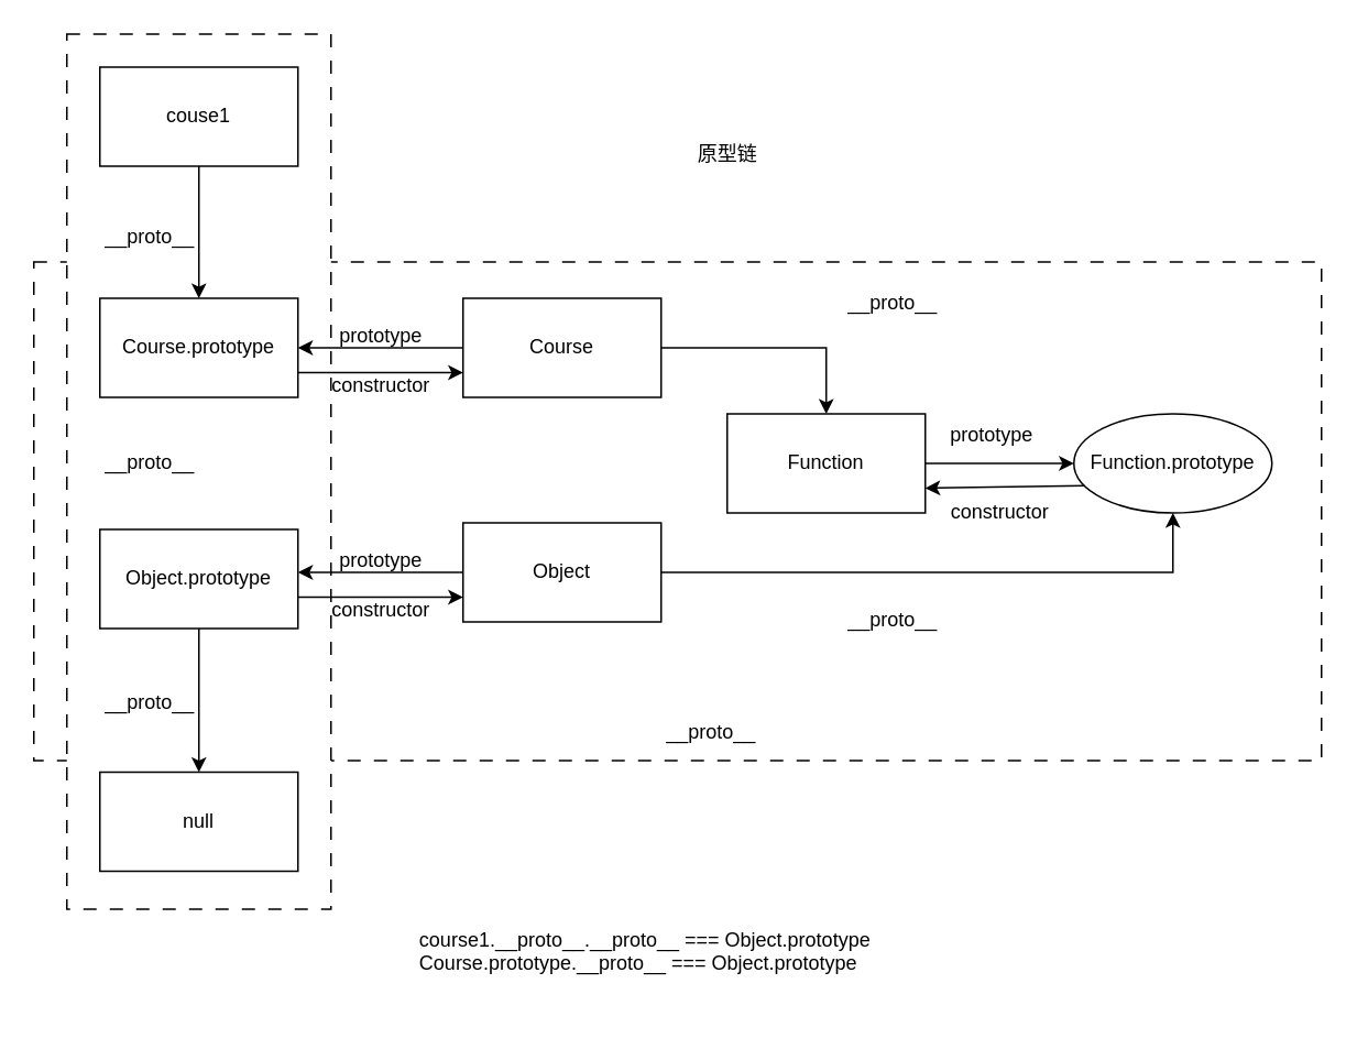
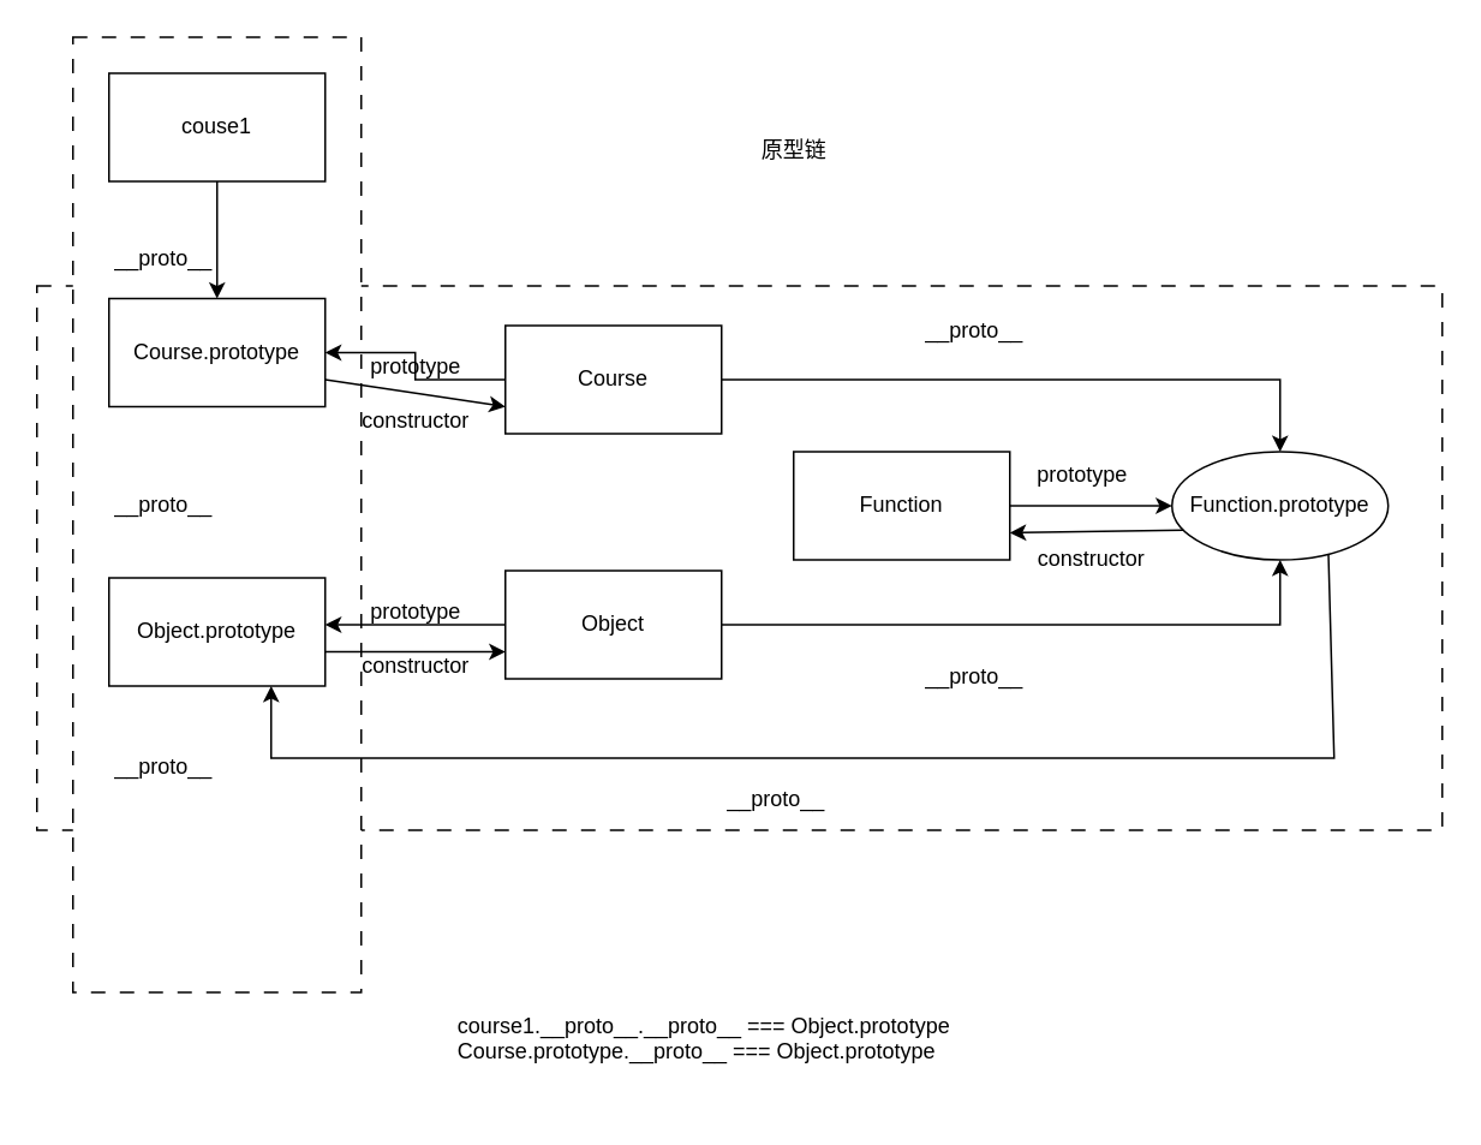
- <mxCell id="33" value="原型链" style="text;html=1;align=center;verticalAlign=middle;resizable=0;points=[];autosize=1;strokeColor=none;fillColor=none;" parent="1" vertex="1"><mxGeometry x="410" y="78" width="60" height="30" as="geometry" /></mxCell>
+ <mxCell id="33" value="原型链" style="text;html=1;align=center;verticalAlign=middle;resizable=0;points=[];autosize=1;strokeColor=none;fillColor=none;" parent="1" vertex="1"><mxGeometry x="410" y="68" width="60" height="30" as="geometry" /></mxCell>
- <mxCell id="6" value="Course.prototype" style="rounded=0;whiteSpace=wrap;html=1;" parent="1" vertex="1"><mxGeometry x="60" y="180" width="120" height="60" as="geometry" /></mxCell>
+ <mxCell id="6" value="Course.prototype" style="rounded=0;whiteSpace=wrap;html=1;" parent="1" vertex="1"><mxGeometry x="60" y="165" width="120" height="60" as="geometry" /></mxCell>
- <mxCell id="11" value="" style="edgeStyle=orthogonalEdgeStyle;rounded=0;orthogonalLoop=1;jettySize=auto;html=1;" parent="1" source="12" target="26" edge="1"><mxGeometry relative="1" as="geometry" /></mxCell>
+ <mxCell id="11" value="" style="edgeStyle=orthogonalEdgeStyle;rounded=0;orthogonalLoop=1;jettySize=auto;html=1;" parent="1" source="12" target="21" edge="1"><mxGeometry relative="1" as="geometry" /></mxCell>
- <mxCell id="7" value="" style="edgeStyle=orthogonalEdgeStyle;rounded=0;orthogonalLoop=1;jettySize=auto;html=1;" parent="1" source="8" target="9" edge="1"><mxGeometry relative="1" as="geometry" /></mxCell>
+ <mxCell id="28" value="" style="endArrow=classic;html=1;rounded=0;exitX=0.75;exitY=1;exitDx=0;exitDy=0;entryX=0.75;entryY=1;entryDx=0;entryDy=0;" parent="1" source="21" target="8" edge="1"><mxGeometry width="50" height="50" relative="1" as="geometry"><mxPoint x="430" y="310" as="sourcePoint" /><mxPoint x="480" y="260" as="targetPoint" /><Array as="points"><mxPoint x="740" y="420" /><mxPoint x="150" y="420" /></Array></mxGeometry></mxCell>
- <mxCell id="9" value="null" style="rounded=0;whiteSpace=wrap;html=1;" parent="1" vertex="1"><mxGeometry x="60" y="467" width="120" height="60" as="geometry" /></mxCell>
